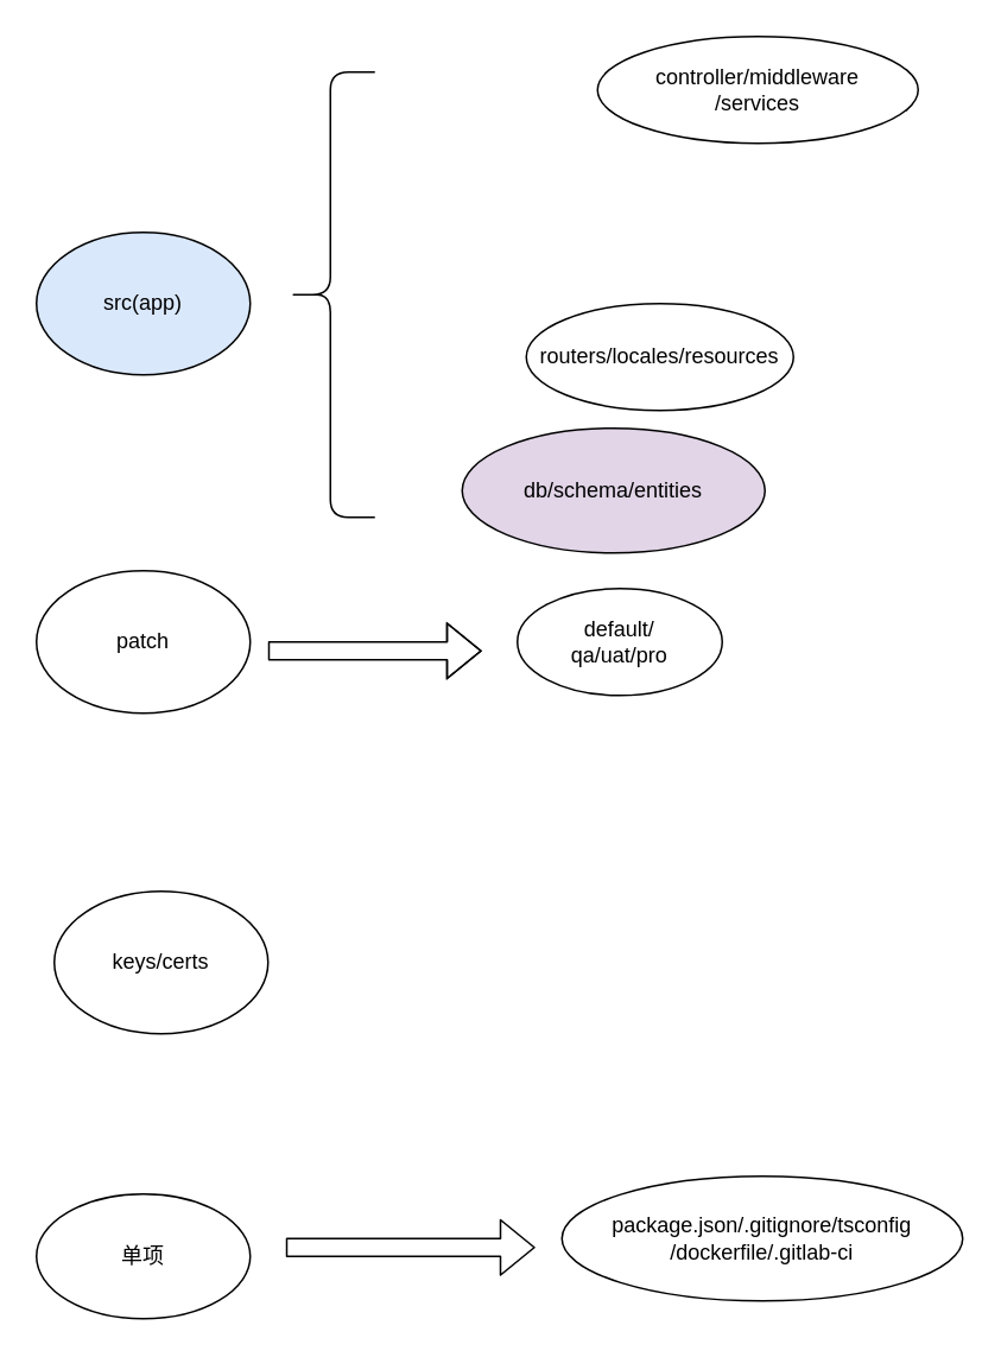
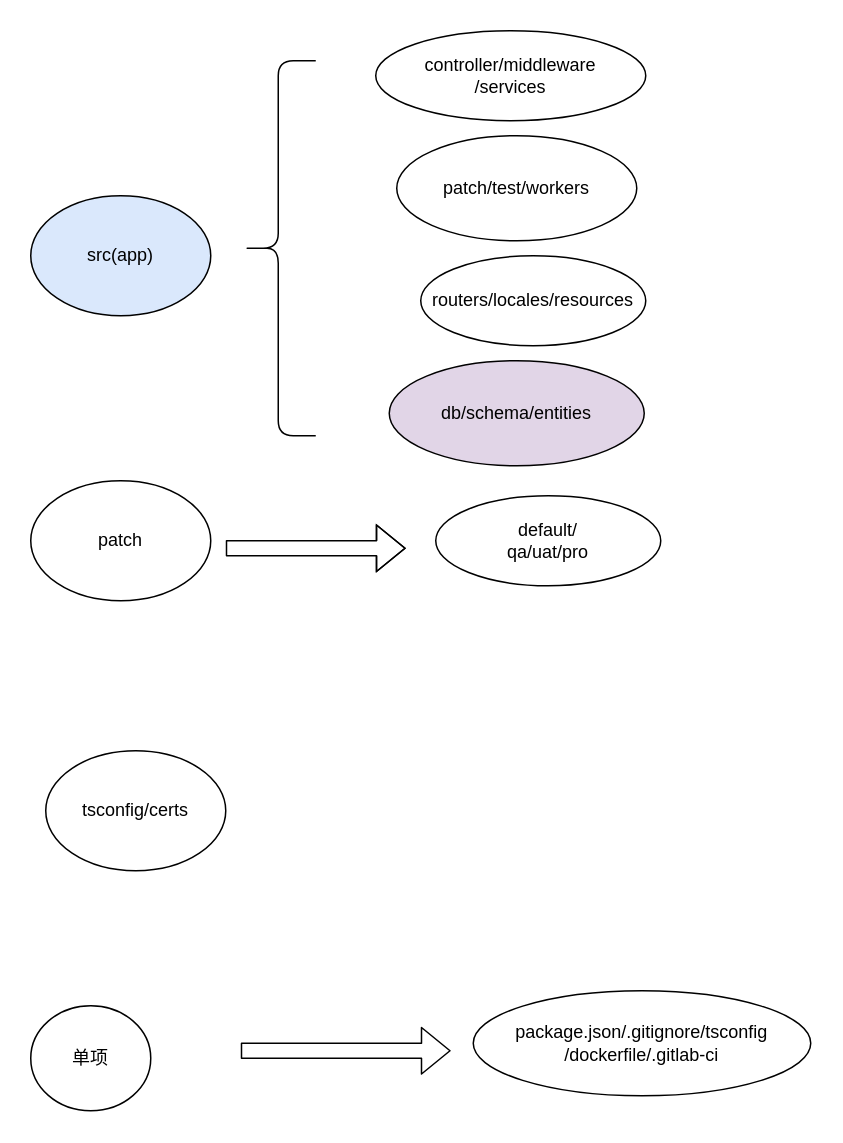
- <mxCell id="6" value="controller/middleware&lt;br&gt;/services" style="ellipse;whiteSpace=wrap;html=1;" parent="1" vertex="1"><mxGeometry x="335" y="20" width="180" height="60" as="geometry" /></mxCell>
+ <mxCell id="6" value="controller/middleware&lt;br&gt;/services" style="ellipse;whiteSpace=wrap;html=1;" parent="1" vertex="1"><mxGeometry x="250" y="20" width="180" height="60" as="geometry" /></mxCell>
+ <mxCell id="8" value="patch/test/workers" style="ellipse;whiteSpace=wrap;html=1;" parent="1" vertex="1"><mxGeometry x="264" y="90" width="160" height="70" as="geometry" /></mxCell>
- <mxCell id="9" value="routers/locales/resources" style="ellipse;whiteSpace=wrap;html=1;" parent="1" vertex="1"><mxGeometry x="295" y="170" width="150" height="60" as="geometry" /></mxCell>
+ <mxCell id="9" value="routers/locales/resources" style="ellipse;whiteSpace=wrap;html=1;" parent="1" vertex="1"><mxGeometry x="280" y="170" width="150" height="60" as="geometry" /></mxCell>
- <mxCell id="11" value="default/&lt;br&gt;qa/uat/pro" style="ellipse;whiteSpace=wrap;html=1;" parent="1" vertex="1"><mxGeometry x="290" y="330" width="115" height="60" as="geometry" /></mxCell>
+ <mxCell id="11" value="default/&lt;br&gt;qa/uat/pro" style="ellipse;whiteSpace=wrap;html=1;" parent="1" vertex="1"><mxGeometry x="290" y="330" width="150" height="60" as="geometry" /></mxCell>
- <mxCell id="5" value="keys/certs" style="ellipse;whiteSpace=wrap;html=1;" parent="1" vertex="1"><mxGeometry x="30" y="500" width="120" height="80" as="geometry" /></mxCell>
+ <mxCell id="5" value="tsconfig/certs" style="ellipse;whiteSpace=wrap;html=1;" parent="1" vertex="1"><mxGeometry x="30" y="500" width="120" height="80" as="geometry" /></mxCell>
- <mxCell id="4" value="单项" style="ellipse;whiteSpace=wrap;html=1;" parent="1" vertex="1"><mxGeometry x="20" y="670" width="120" height="70" as="geometry" /></mxCell>
+ <mxCell id="4" value="单项" style="ellipse;whiteSpace=wrap;html=1;" parent="1" vertex="1"><mxGeometry x="20" y="670" width="80" height="70" as="geometry" /></mxCell>
